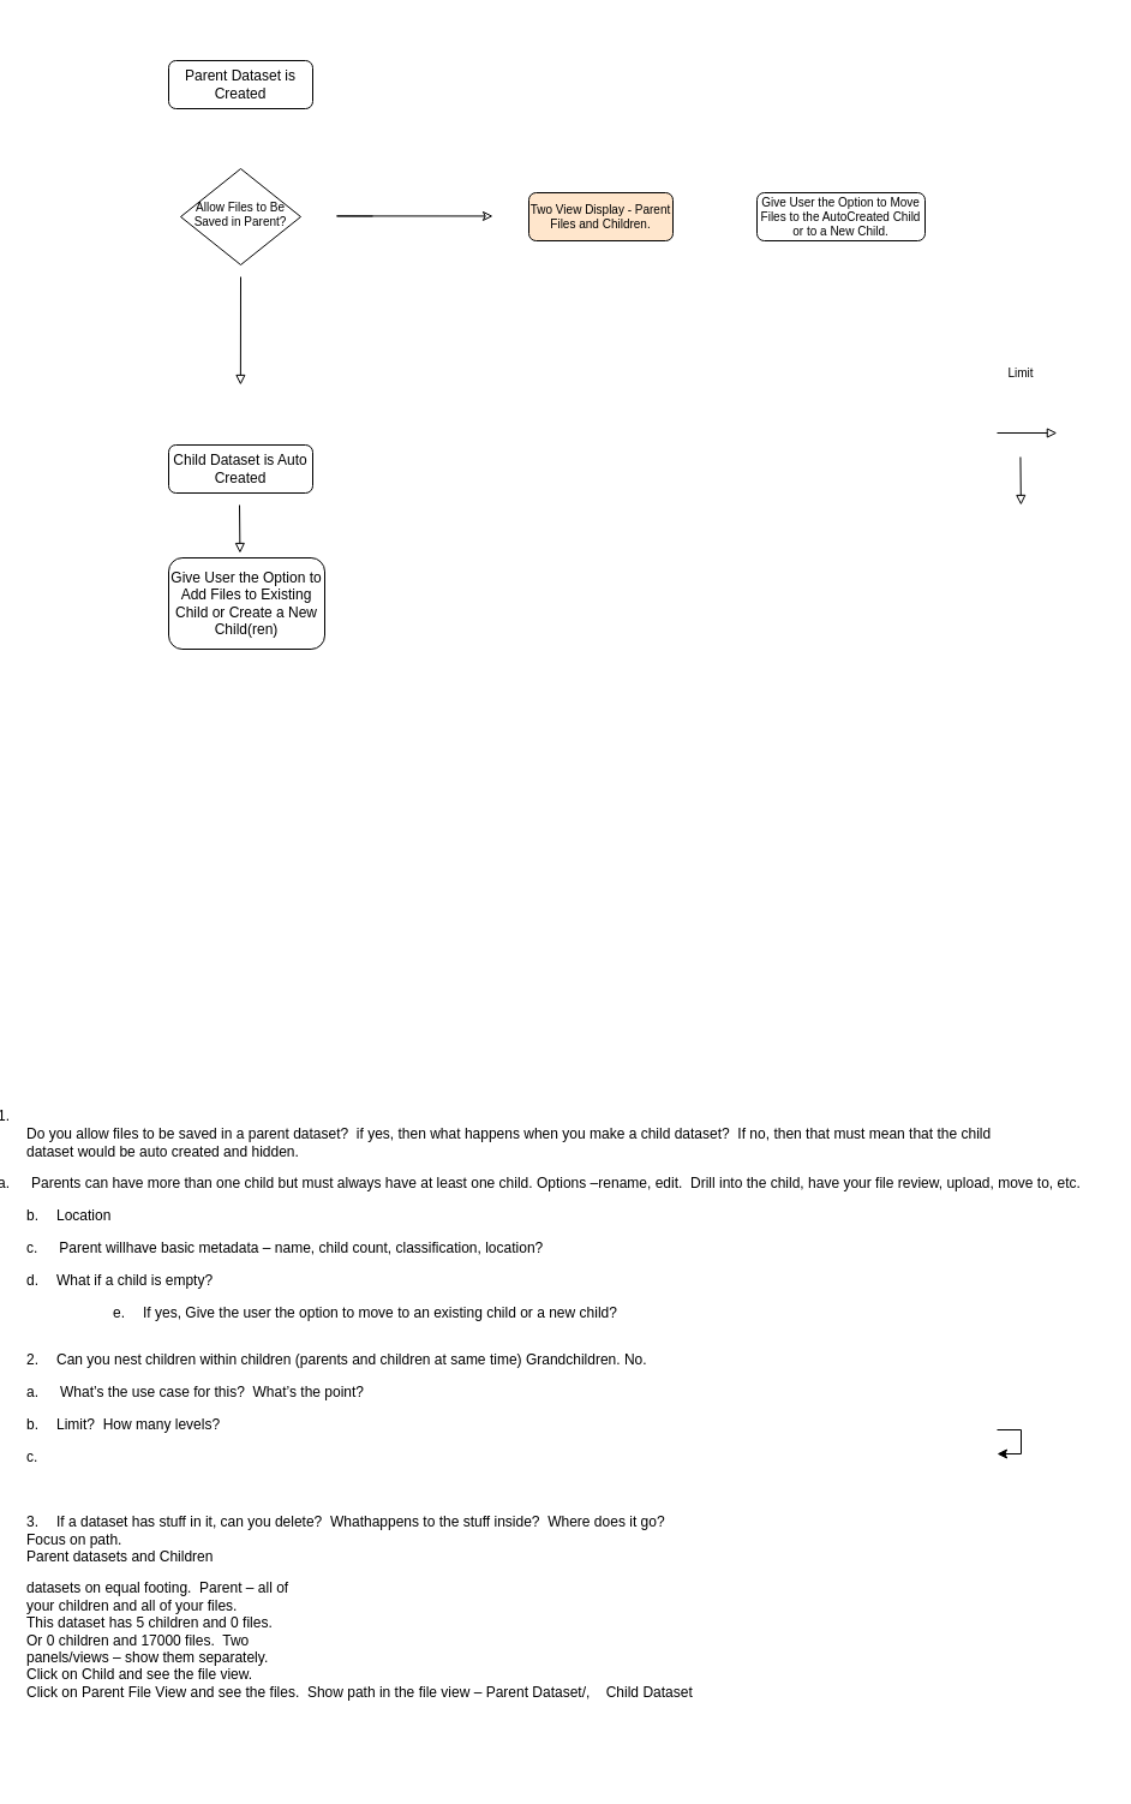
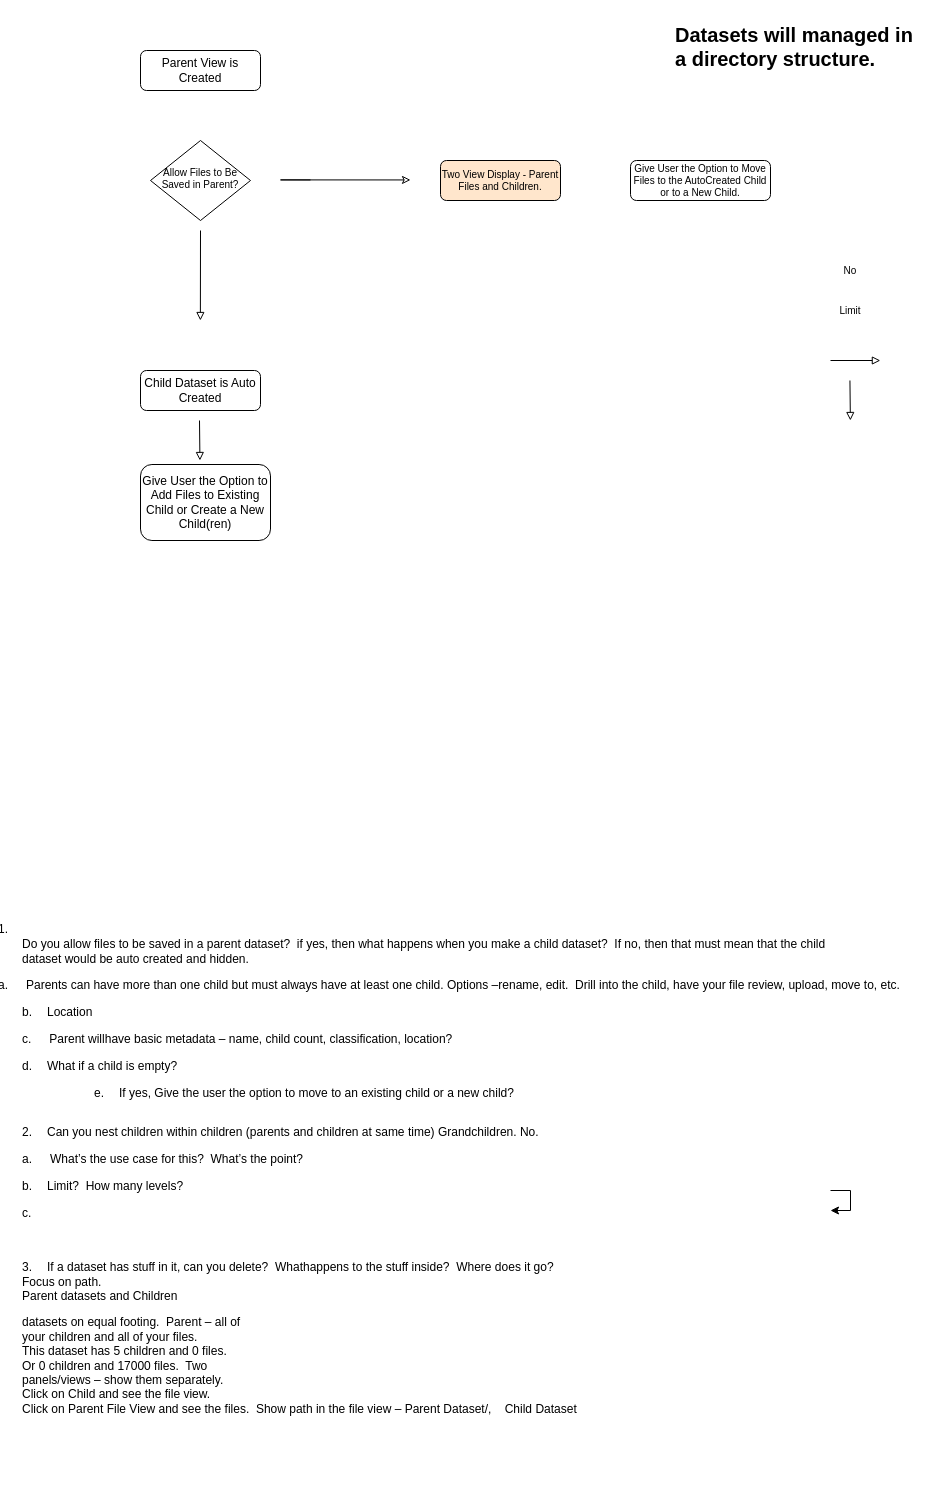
+ <mxCell id="11" value="&lt;h1&gt;Datasets will managed in a directory structure.&lt;/h1&gt;" style="text;html=1;strokeColor=none;fillColor=none;spacing=5;spacingTop=-20;whiteSpace=wrap;overflow=hidden;rounded=0;fontSize=10;align=left;fontStyle=1" vertex="1" parent="1"><mxGeometry x="670" y="20" width="250" height="80" as="geometry" /></mxCell>
- <mxCell id="2" value="Parent Dataset is Created" style="rounded=1;whiteSpace=wrap;html=1;fontSize=12;glass=0;strokeWidth=1;shadow=0;" parent="1" vertex="1"><mxGeometry x="140" y="50" width="120" height="40" as="geometry" /></mxCell>
+ <mxCell id="2" value="Parent View is Created" style="rounded=1;whiteSpace=wrap;html=1;fontSize=12;glass=0;strokeWidth=1;shadow=0;" parent="1" vertex="1"><mxGeometry x="140" y="50" width="120" height="40" as="geometry" /></mxCell>
+ <mxCell id="15" value="No" style="text;html=1;strokeColor=none;fillColor=none;align=center;verticalAlign=middle;whiteSpace=wrap;rounded=0;fontSize=10;" vertex="1" parent="1"><mxGeometry x="830" y="260" width="40" height="20" as="geometry" /></mxCell>
